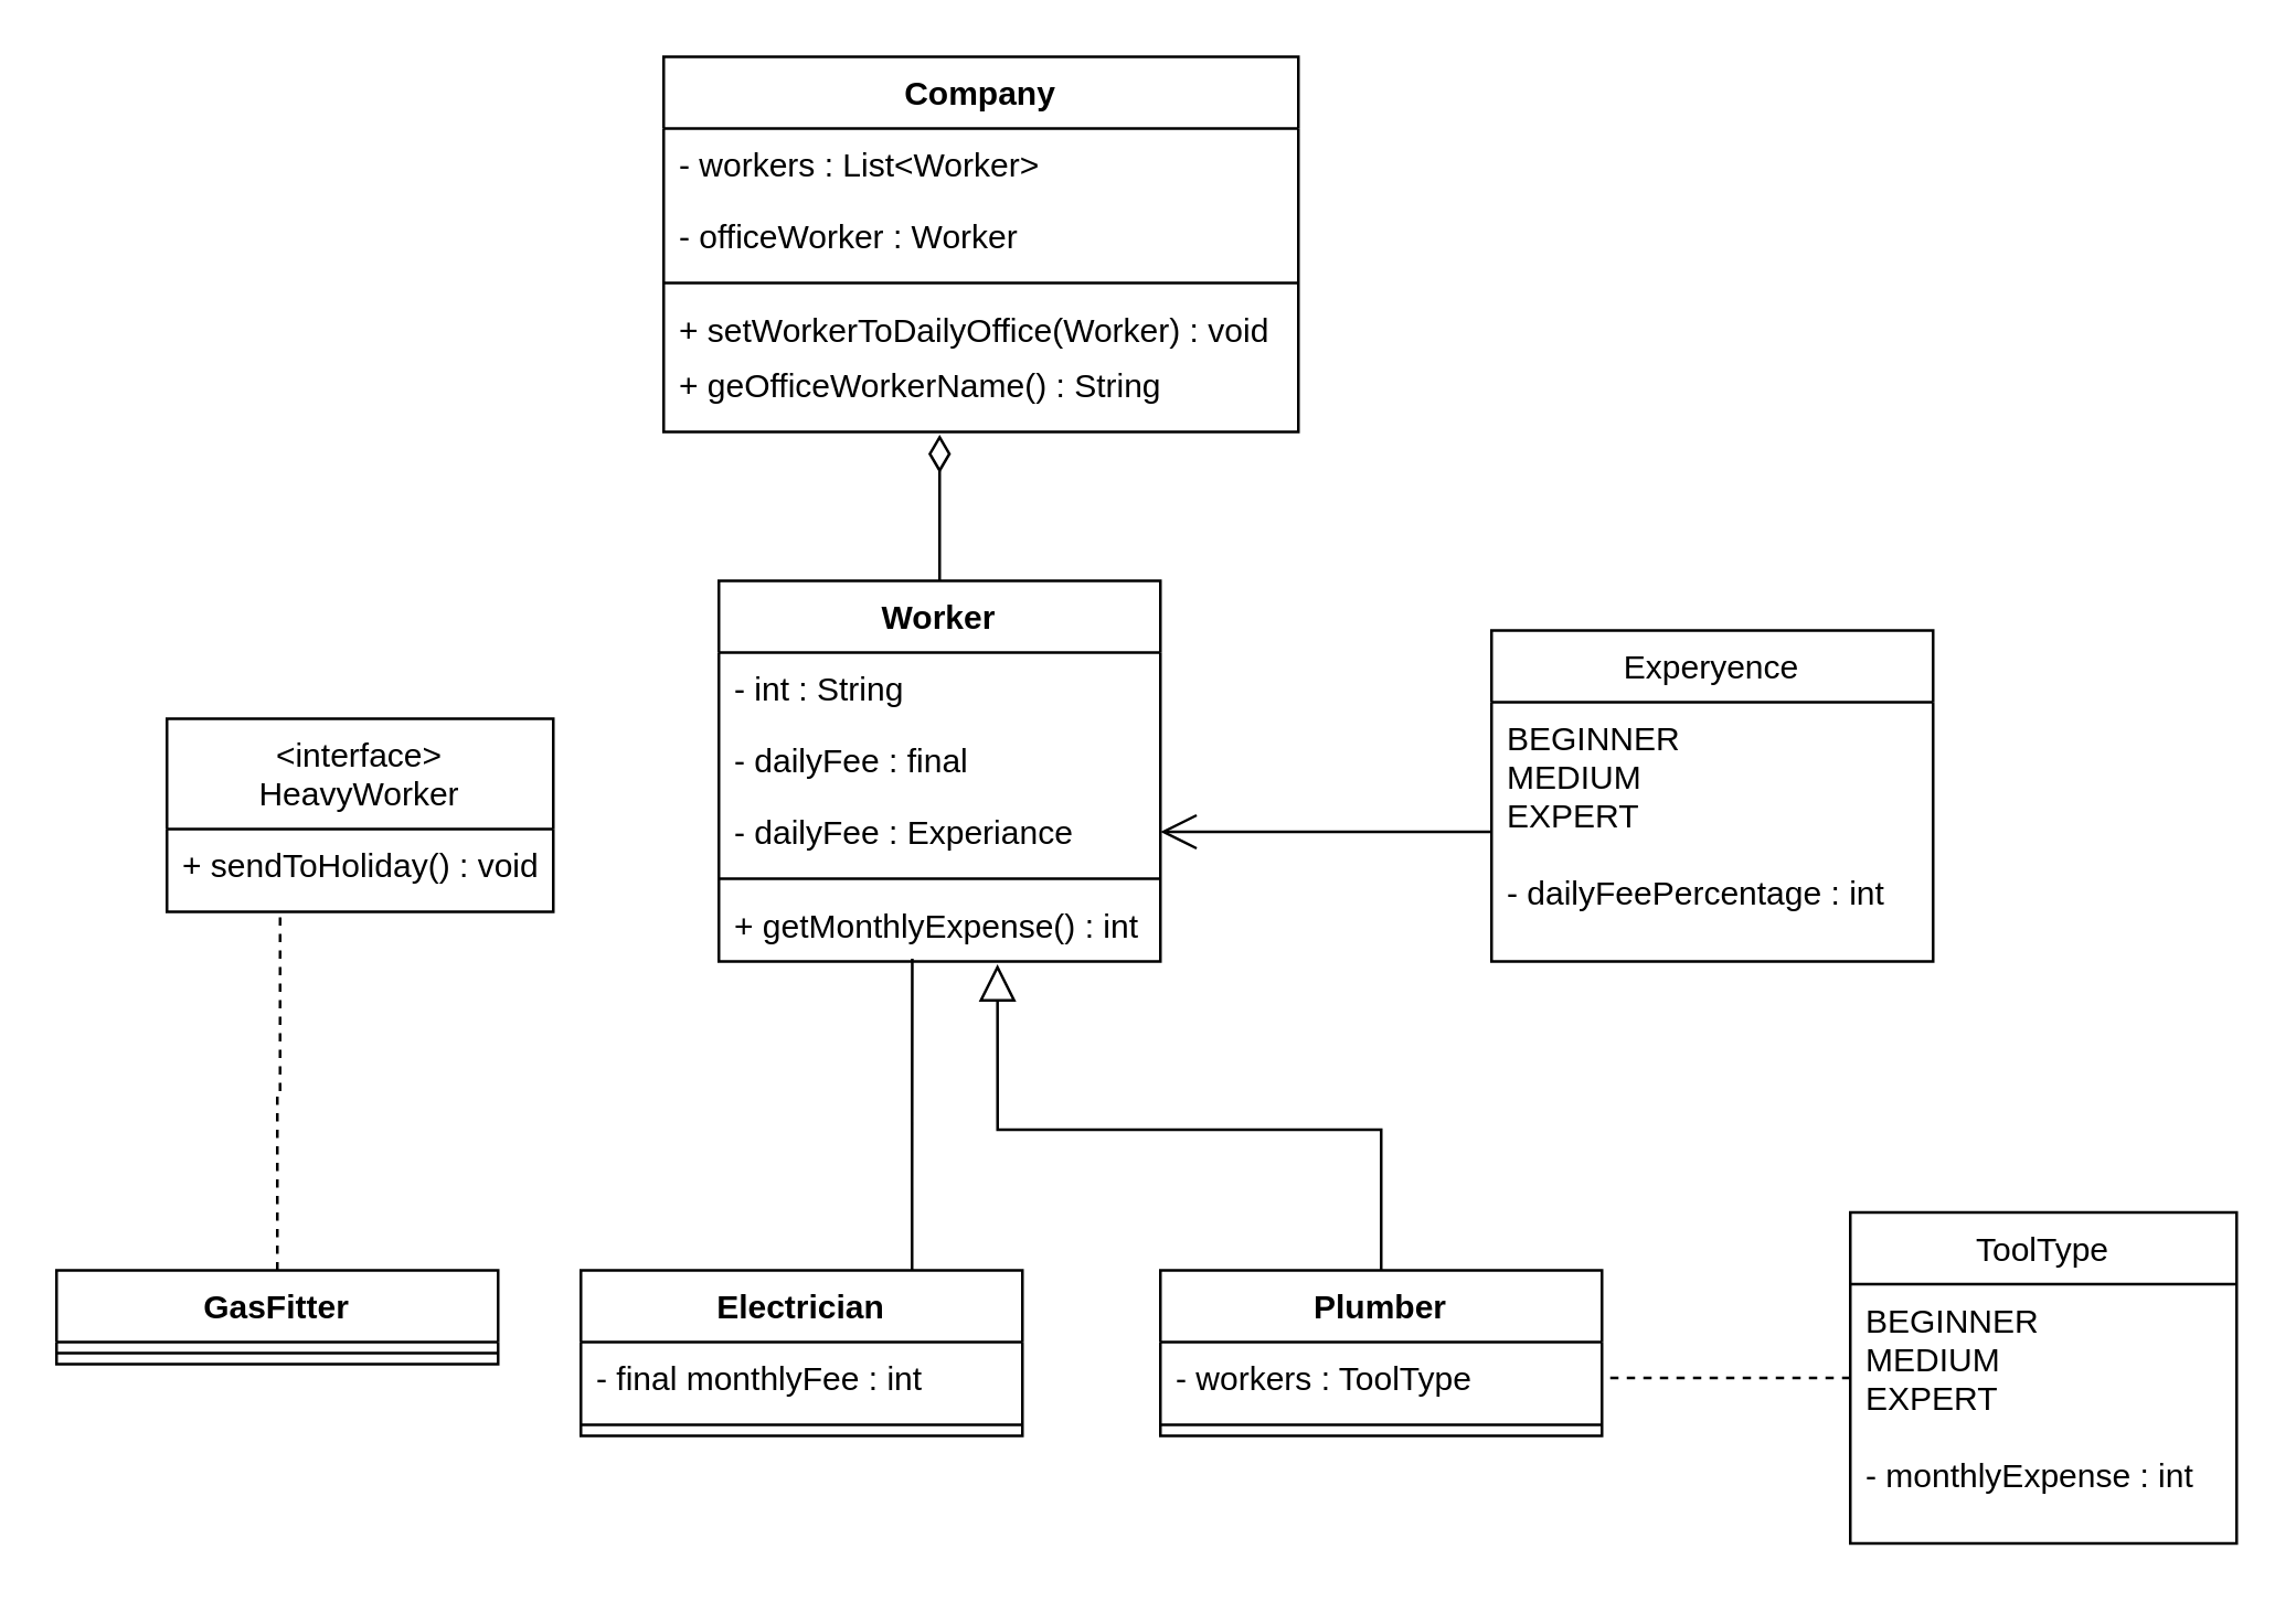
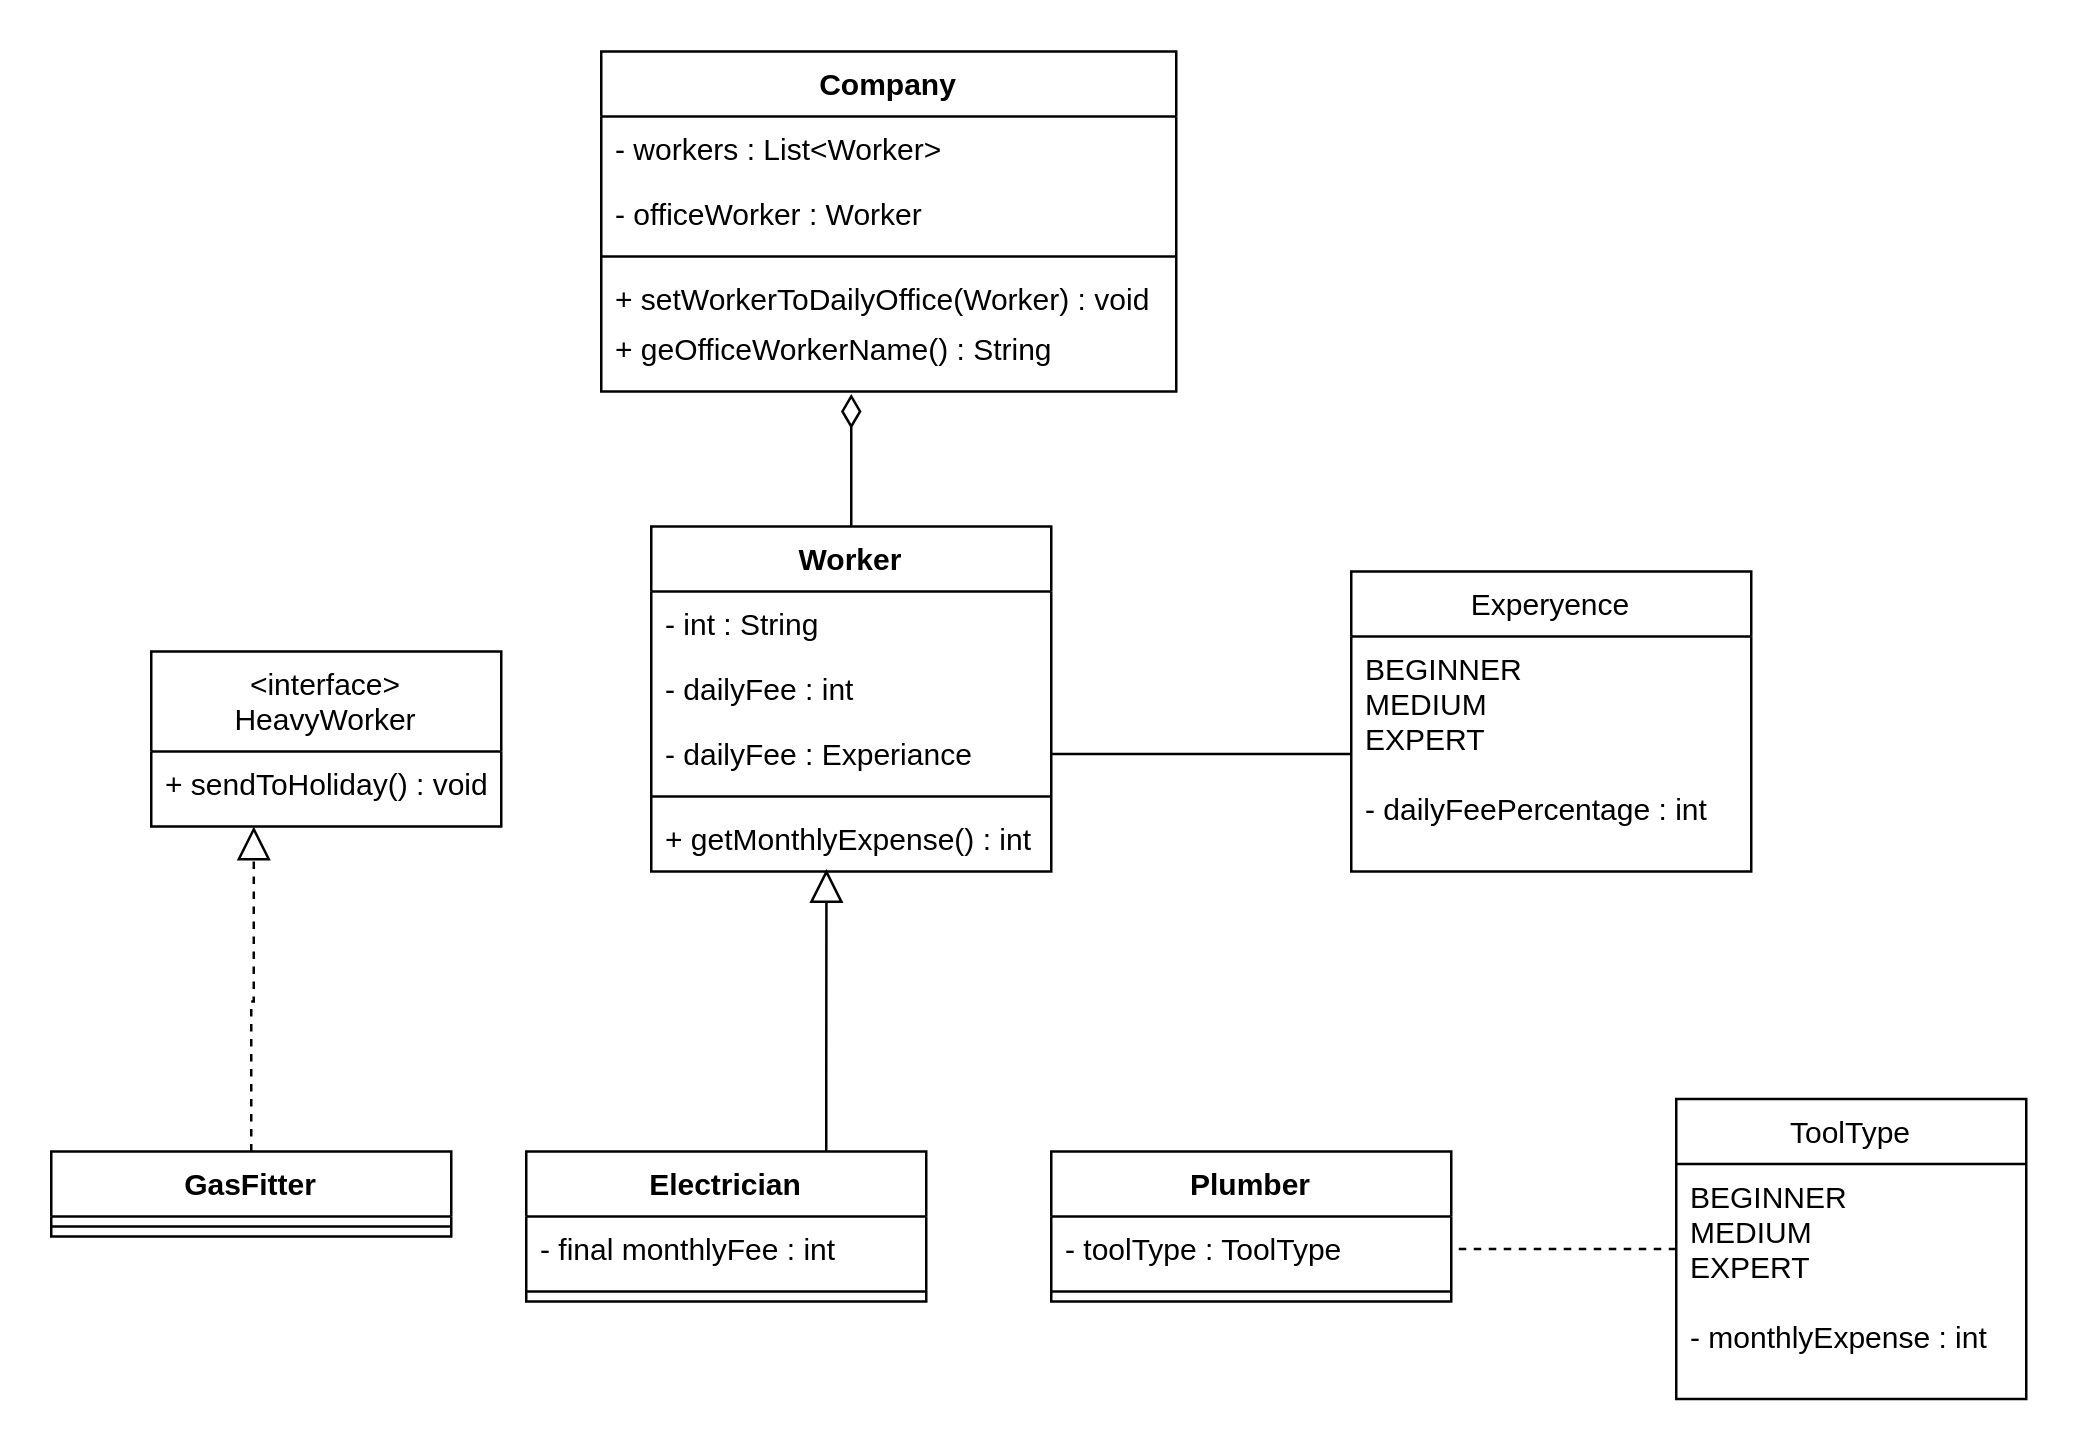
- <mxCell id="24" value="- dailyFee : final" style="text;strokeColor=none;fillColor=none;align=left;verticalAlign=top;spacingLeft=4;spacingRight=4;overflow=hidden;rotatable=0;points=[[0,0.5],[1,0.5]];portConstraint=eastwest;" vertex="1" parent="22"><mxGeometry y="52" width="160" height="26" as="geometry" /></mxCell>
+ <mxCell id="24" value="- dailyFee : int" style="text;strokeColor=none;fillColor=none;align=left;verticalAlign=top;spacingLeft=4;spacingRight=4;overflow=hidden;rotatable=0;points=[[0,0.5],[1,0.5]];portConstraint=eastwest;" vertex="1" parent="22"><mxGeometry y="52" width="160" height="26" as="geometry" /></mxCell>
- <mxCell id="33" style="edgeStyle=orthogonalEdgeStyle;rounded=0;orthogonalLoop=1;jettySize=auto;html=1;entryX=1;entryY=0.5;entryDx=0;entryDy=0;endArrow=open;endFill=0;endSize=11;" edge="1" parent="1" source="17" target="25"><mxGeometry relative="1" as="geometry" /></mxCell>
+ <mxCell id="33" style="edgeStyle=orthogonalEdgeStyle;rounded=0;orthogonalLoop=1;jettySize=auto;html=1;entryX=1;entryY=0.5;entryDx=0;entryDy=0;endArrow=none;endFill=0;endSize=11;" edge="1" parent="1" source="17" target="25"><mxGeometry relative="1" as="geometry" /></mxCell>
- <mxCell id="28" style="edgeStyle=orthogonalEdgeStyle;rounded=0;orthogonalLoop=1;jettySize=auto;html=1;entryX=0.293;entryY=1;entryDx=0;entryDy=0;entryPerimeter=0;dashed=1;endArrow=none;endFill=0;endSize=11;" edge="1" parent="1" source="29" target="32"><mxGeometry relative="1" as="geometry" /></mxCell>
+ <mxCell id="28" style="edgeStyle=orthogonalEdgeStyle;rounded=0;orthogonalLoop=1;jettySize=auto;html=1;entryX=0.293;entryY=1;entryDx=0;entryDy=0;entryPerimeter=0;dashed=1;endArrow=block;endFill=0;endSize=11;" edge="1" parent="1" source="29" target="32"><mxGeometry relative="1" as="geometry" /></mxCell>
- <mxCell id="12" style="edgeStyle=orthogonalEdgeStyle;rounded=0;orthogonalLoop=1;jettySize=auto;html=1;entryX=0.438;entryY=0.962;entryDx=0;entryDy=0;entryPerimeter=0;endArrow=none;endFill=0;endSize=11;" edge="1" parent="1" source="13" target="27"><mxGeometry relative="1" as="geometry"><Array as="points"><mxPoint x="330" y="430" /><mxPoint x="330" y="430" /></Array></mxGeometry></mxCell>
+ <mxCell id="12" style="edgeStyle=orthogonalEdgeStyle;rounded=0;orthogonalLoop=1;jettySize=auto;html=1;entryX=0.438;entryY=0.962;entryDx=0;entryDy=0;entryPerimeter=0;endArrow=block;endFill=0;endSize=11;" edge="1" parent="1" source="13" target="27"><mxGeometry relative="1" as="geometry"><Array as="points"><mxPoint x="330" y="430" /><mxPoint x="330" y="430" /></Array></mxGeometry></mxCell>
- <mxCell id="8" style="edgeStyle=orthogonalEdgeStyle;rounded=0;orthogonalLoop=1;jettySize=auto;html=1;entryX=0.631;entryY=1.038;entryDx=0;entryDy=0;entryPerimeter=0;endArrow=block;endFill=0;endSize=11;" edge="1" parent="1" source="9" target="27"><mxGeometry relative="1" as="geometry" /></mxCell>
- <mxCell id="10" value="- workers : ToolType" style="text;strokeColor=none;fillColor=none;align=left;verticalAlign=top;spacingLeft=4;spacingRight=4;overflow=hidden;rotatable=0;points=[[0,0.5],[1,0.5]];portConstraint=eastwest;" vertex="1" parent="9"><mxGeometry y="26" width="160" height="26" as="geometry" /></mxCell>
+ <mxCell id="10" value="- toolType : ToolType" style="text;strokeColor=none;fillColor=none;align=left;verticalAlign=top;spacingLeft=4;spacingRight=4;overflow=hidden;rotatable=0;points=[[0,0.5],[1,0.5]];portConstraint=eastwest;" vertex="1" parent="9"><mxGeometry y="26" width="160" height="26" as="geometry" /></mxCell>
